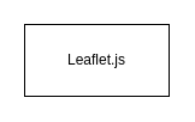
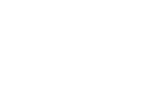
- <mxCell id="2" value="Leaflet.js" style="rounded=0;whiteSpace=wrap;html=1;" vertex="1" parent="1"><mxGeometry x="20" y="20" width="120" height="60" as="geometry" /></mxCell>
